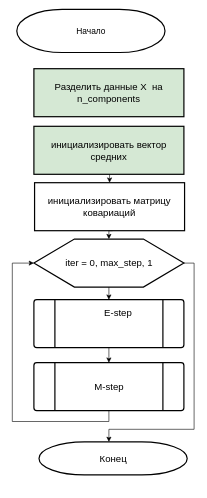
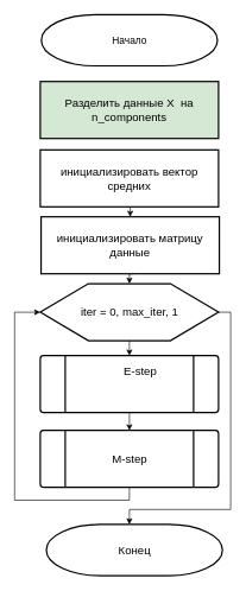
- <mxCell id="4" value="&lt;span style=&quot;font-size: 14px;&quot;&gt;Начало&lt;/span&gt;" style="strokeWidth=2;html=1;shape=mxgraph.flowchart.terminator;whiteSpace=wrap;" parent="1" vertex="1"><mxGeometry x="27.5" y="15" width="247" height="72" as="geometry" /></mxCell>
+ <mxCell id="4" value="&lt;span style=&quot;font-size: 14px;&quot;&gt;Начало&lt;/span&gt;" style="strokeWidth=2;html=1;shape=mxgraph.flowchart.terminator;whiteSpace=wrap;" parent="1" vertex="1"><mxGeometry x="57.5" y="20" width="247" height="72" as="geometry" /></mxCell>
- <mxCell id="10" value="&lt;font style=&quot;font-size: 16px;&quot;&gt;инициализировать вектор средних&lt;/font&gt;" style="whiteSpace=wrap;html=1;strokeWidth=2;fillColor=#d5e8d4;" vertex="1" parent="1"><mxGeometry x="56" y="210" width="250" height="80" as="geometry" /></mxCell>
+ <mxCell id="10" value="&lt;font style=&quot;font-size: 16px;&quot;&gt;инициализировать вектор средних&lt;/font&gt;" style="whiteSpace=wrap;html=1;strokeWidth=2;" vertex="1" parent="1"><mxGeometry x="56" y="210" width="250" height="80" as="geometry" /></mxCell>
- <mxCell id="13" value="&lt;font style=&quot;font-size: 16px;&quot;&gt;инициализировать матрицу ковариаций&lt;/font&gt;" style="whiteSpace=wrap;html=1;strokeWidth=2;" vertex="1" parent="1"><mxGeometry x="57.12" y="304" width="250" height="80" as="geometry" /></mxCell>
+ <mxCell id="13" value="&lt;font style=&quot;font-size: 16px;&quot;&gt;инициализировать матрицу данные&lt;/font&gt;" style="whiteSpace=wrap;html=1;strokeWidth=2;" vertex="1" parent="1"><mxGeometry x="57.12" y="304" width="250" height="80" as="geometry" /></mxCell>
- <mxCell id="8" value="&lt;font style=&quot;font-size: 16px;&quot;&gt;iter = 0, max_step, 1&lt;/font&gt;" style="text;html=1;strokeColor=none;fillColor=none;align=center;verticalAlign=middle;whiteSpace=wrap;rounded=0;" vertex="1" parent="1"><mxGeometry x="91.63" y="423" width="178.75" height="30" as="geometry" /></mxCell>
+ <mxCell id="8" value="&lt;font style=&quot;font-size: 16px;&quot;&gt;iter = 0, max_iter, 1&lt;/font&gt;" style="text;html=1;strokeColor=none;fillColor=none;align=center;verticalAlign=middle;whiteSpace=wrap;rounded=0;" vertex="1" parent="1"><mxGeometry x="91.63" y="423" width="178.75" height="30" as="geometry" /></mxCell>
- <mxCell id="3" value="&lt;font style=&quot;font-size: 16px;&quot;&gt;Конец&lt;/font&gt;" style="strokeWidth=2;html=1;shape=mxgraph.flowchart.terminator;whiteSpace=wrap;" parent="1" vertex="1"><mxGeometry x="64.5" y="736" width="247" height="55" as="geometry" /></mxCell>
+ <mxCell id="3" value="&lt;font style=&quot;font-size: 16px;&quot;&gt;Конец&lt;/font&gt;" style="strokeWidth=2;html=1;shape=mxgraph.flowchart.terminator;whiteSpace=wrap;" parent="1" vertex="1"><mxGeometry x="64.5" y="736" width="247" height="72" as="geometry" /></mxCell>
